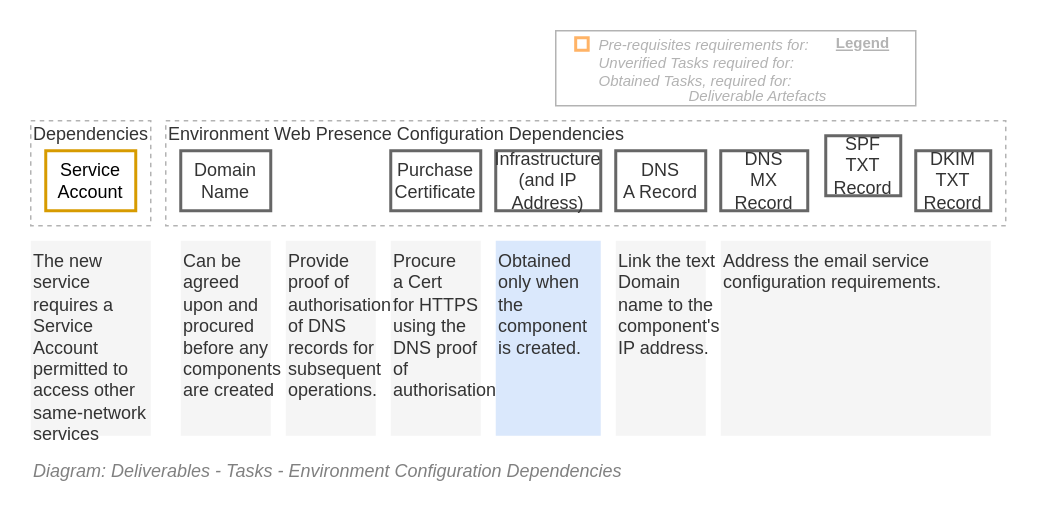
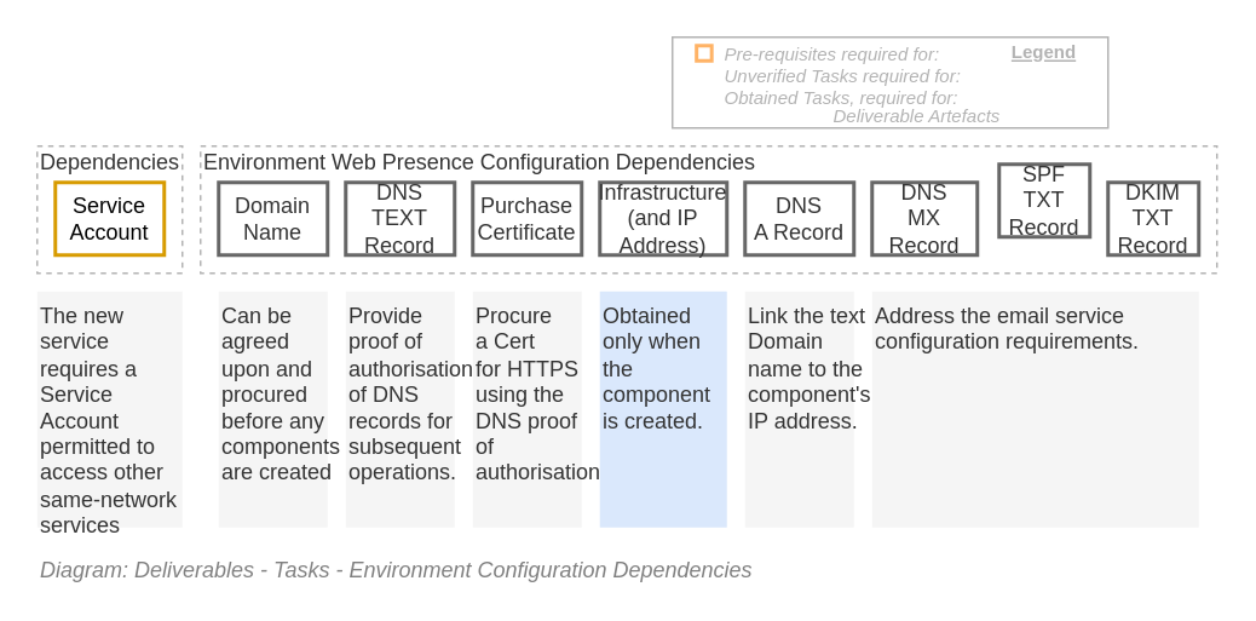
- <mxCell id="23" value="Pre-requisites requirements for:" style="text;html=1;strokeColor=none;fillColor=none;align=left;verticalAlign=middle;whiteSpace=wrap;rounded=0;fontSize=10;fontStyle=2;fontColor=#B3B3B3;" vertex="1" parent="21"><mxGeometry x="26.595" y="4.667" width="213.405" height="8.333" as="geometry" /></mxCell>
+ <mxCell id="23" value="Pre-requisites required for:" style="text;html=1;strokeColor=none;fillColor=none;align=left;verticalAlign=middle;whiteSpace=wrap;rounded=0;fontSize=10;fontStyle=2;fontColor=#B3B3B3;" vertex="1" parent="21"><mxGeometry x="26.595" y="4.667" width="213.405" height="8.333" as="geometry" /></mxCell>
+ <mxCell id="10" value="DNS&lt;br style=&quot;font-size: 12px;&quot;&gt;TEXT Record" style="rounded=0;whiteSpace=wrap;html=1;shadow=0;glass=0;comic=0;strokeColor=#666666;fontSize=12;align=center;fontColor=#333333;recursiveResize=0;container=1;collapsible=0;fillColor=none;strokeWidth=2;" vertex="1" parent="2"><mxGeometry x="80" y="20" width="60" height="40" as="geometry" /></mxCell>
